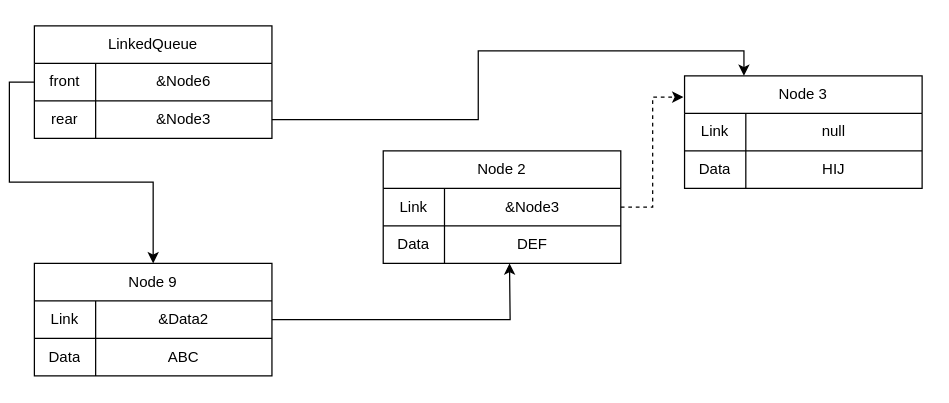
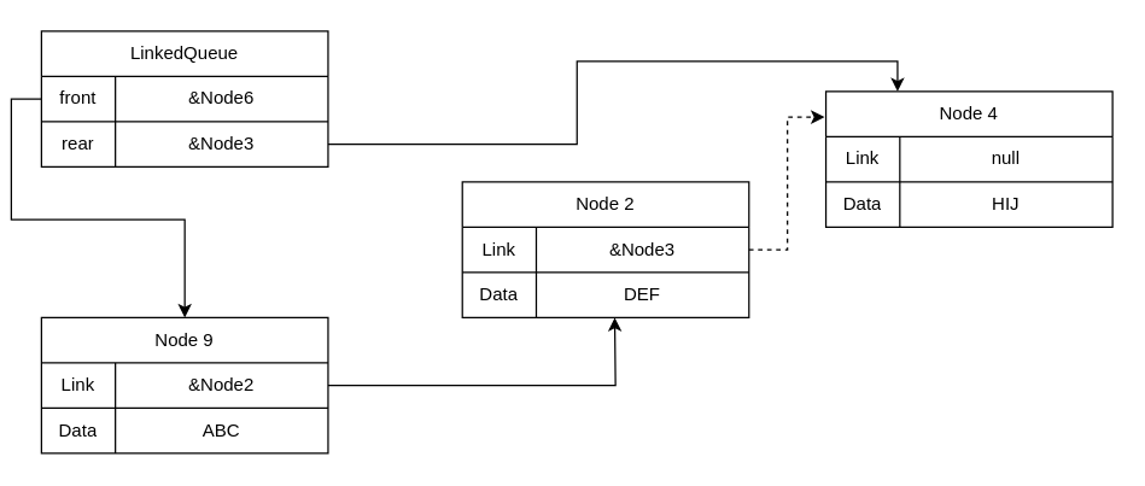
- <mxCell id="26" value="Node 3" style="shape=table;html=1;whiteSpace=wrap;startSize=30;container=1;collapsible=0;childLayout=tableLayout;" vertex="1" parent="1"><mxGeometry x="540" y="60" width="190" height="90" as="geometry" /></mxCell>
+ <mxCell id="26" value="Node 4" style="shape=table;html=1;whiteSpace=wrap;startSize=30;container=1;collapsible=0;childLayout=tableLayout;" vertex="1" parent="1"><mxGeometry x="540" y="60" width="190" height="90" as="geometry" /></mxCell>
- <mxCell id="5" value="&lt;span&gt;&amp;amp;Data2&lt;/span&gt;" style="shape=partialRectangle;html=1;whiteSpace=wrap;connectable=0;overflow=hidden;fillColor=none;top=0;left=0;bottom=0;right=0;" vertex="1" parent="3"><mxGeometry x="49" width="141" height="30" as="geometry" /></mxCell>
+ <mxCell id="5" value="&lt;span&gt;&amp;amp;Node2&lt;/span&gt;" style="shape=partialRectangle;html=1;whiteSpace=wrap;connectable=0;overflow=hidden;fillColor=none;top=0;left=0;bottom=0;right=0;" vertex="1" parent="3"><mxGeometry x="49" width="141" height="30" as="geometry" /></mxCell>
